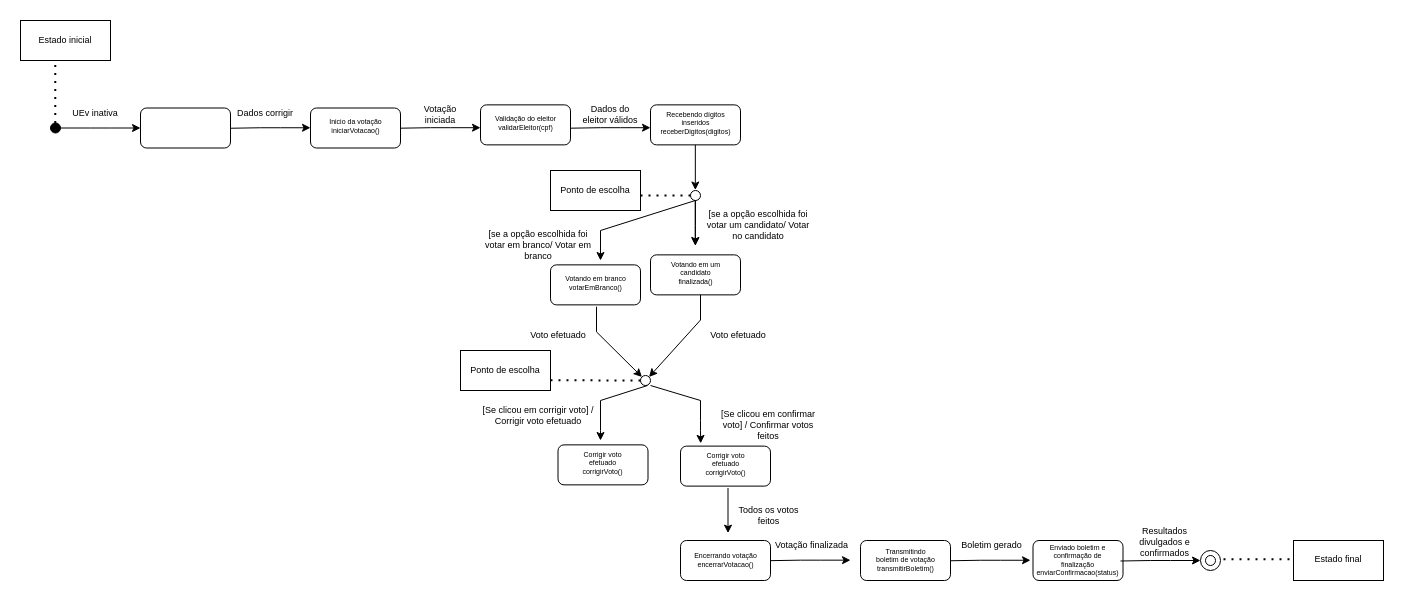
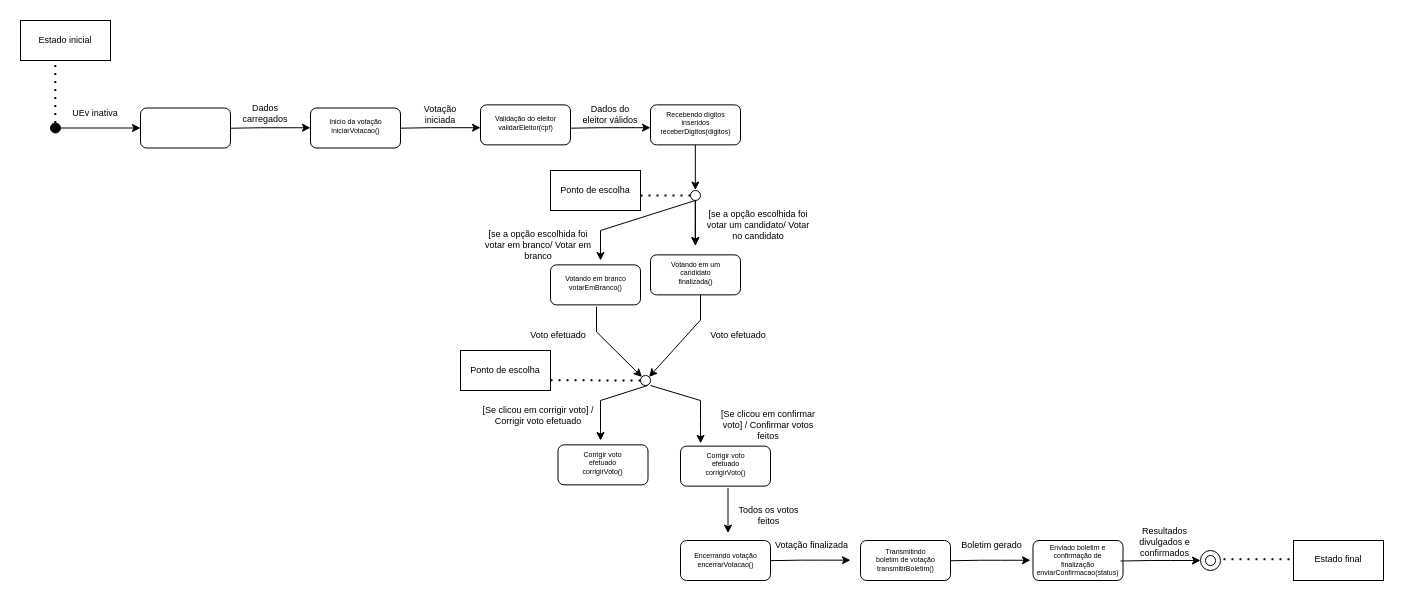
- <mxCell id="10" value="Dados corrigir" style="text;strokeColor=none;align=center;fillColor=none;html=1;verticalAlign=middle;whiteSpace=wrap;rounded=0;fontSize=9;" vertex="1" parent="1"><mxGeometry x="230" y="108.75" width="70" height="7.5" as="geometry" /></mxCell>
+ <mxCell id="10" value="Dados carregados" style="text;strokeColor=none;align=center;fillColor=none;html=1;verticalAlign=middle;whiteSpace=wrap;rounded=0;fontSize=9;" vertex="1" parent="1"><mxGeometry x="230" y="108.75" width="70" height="7.5" as="geometry" /></mxCell>
